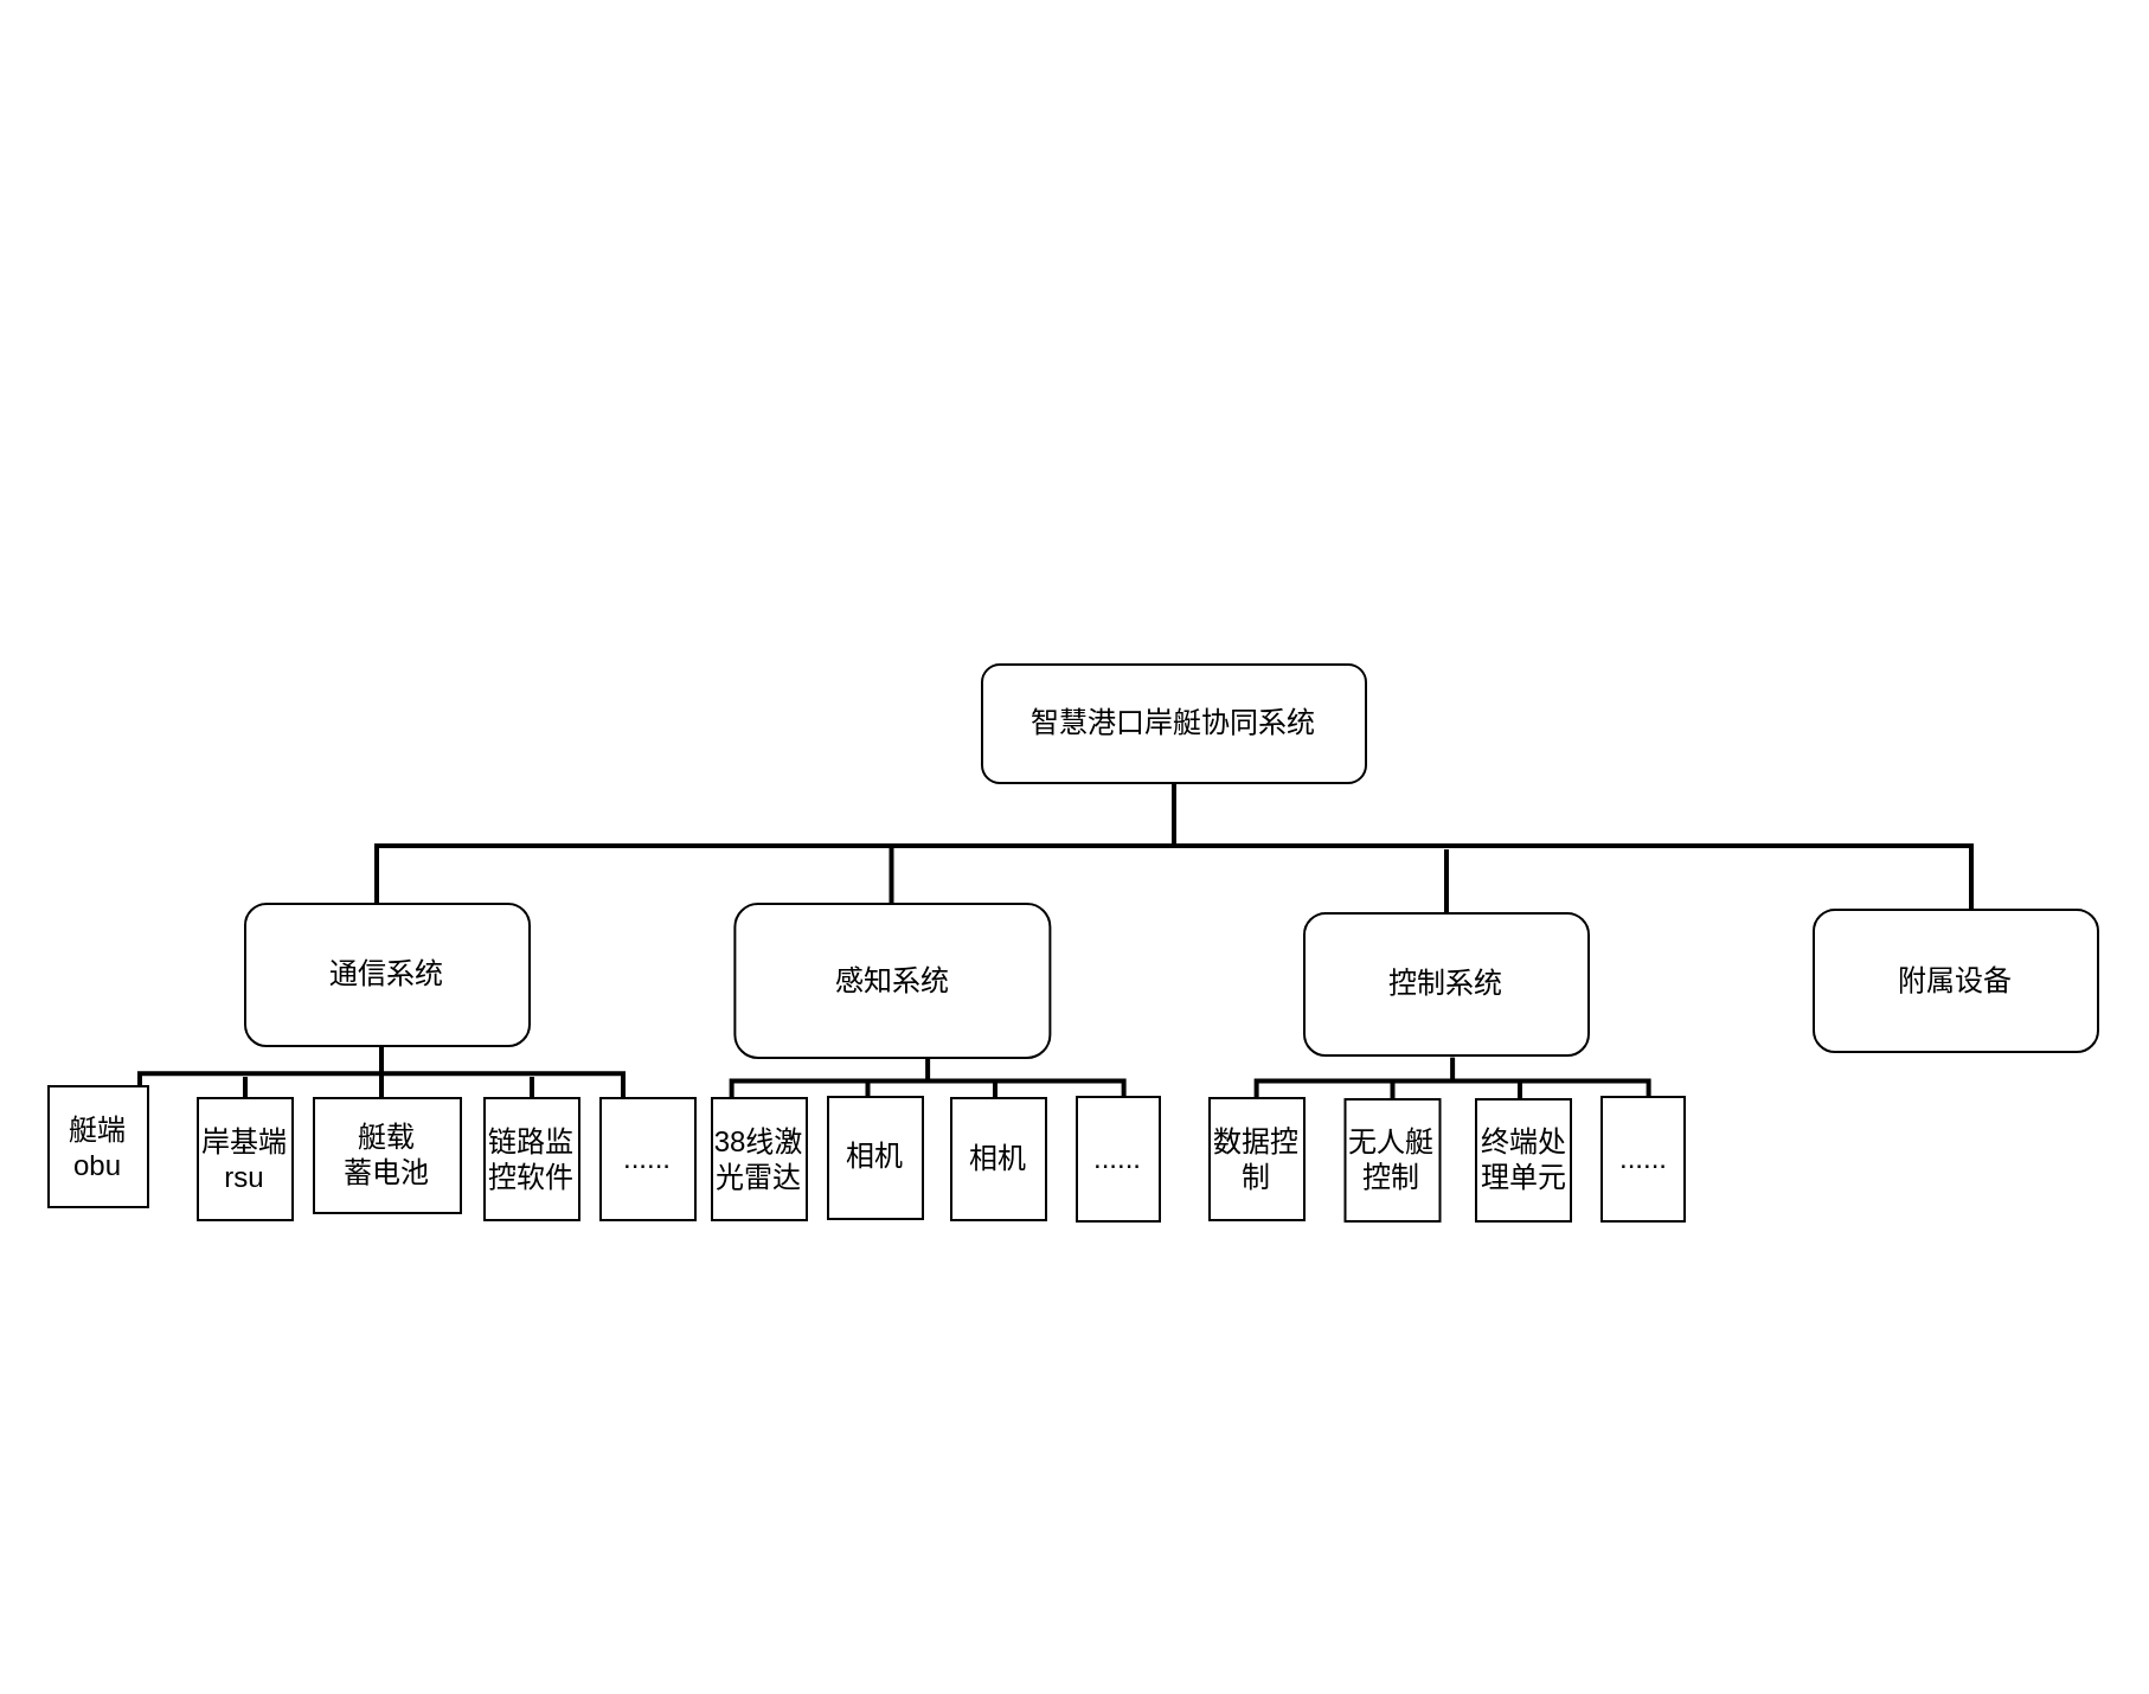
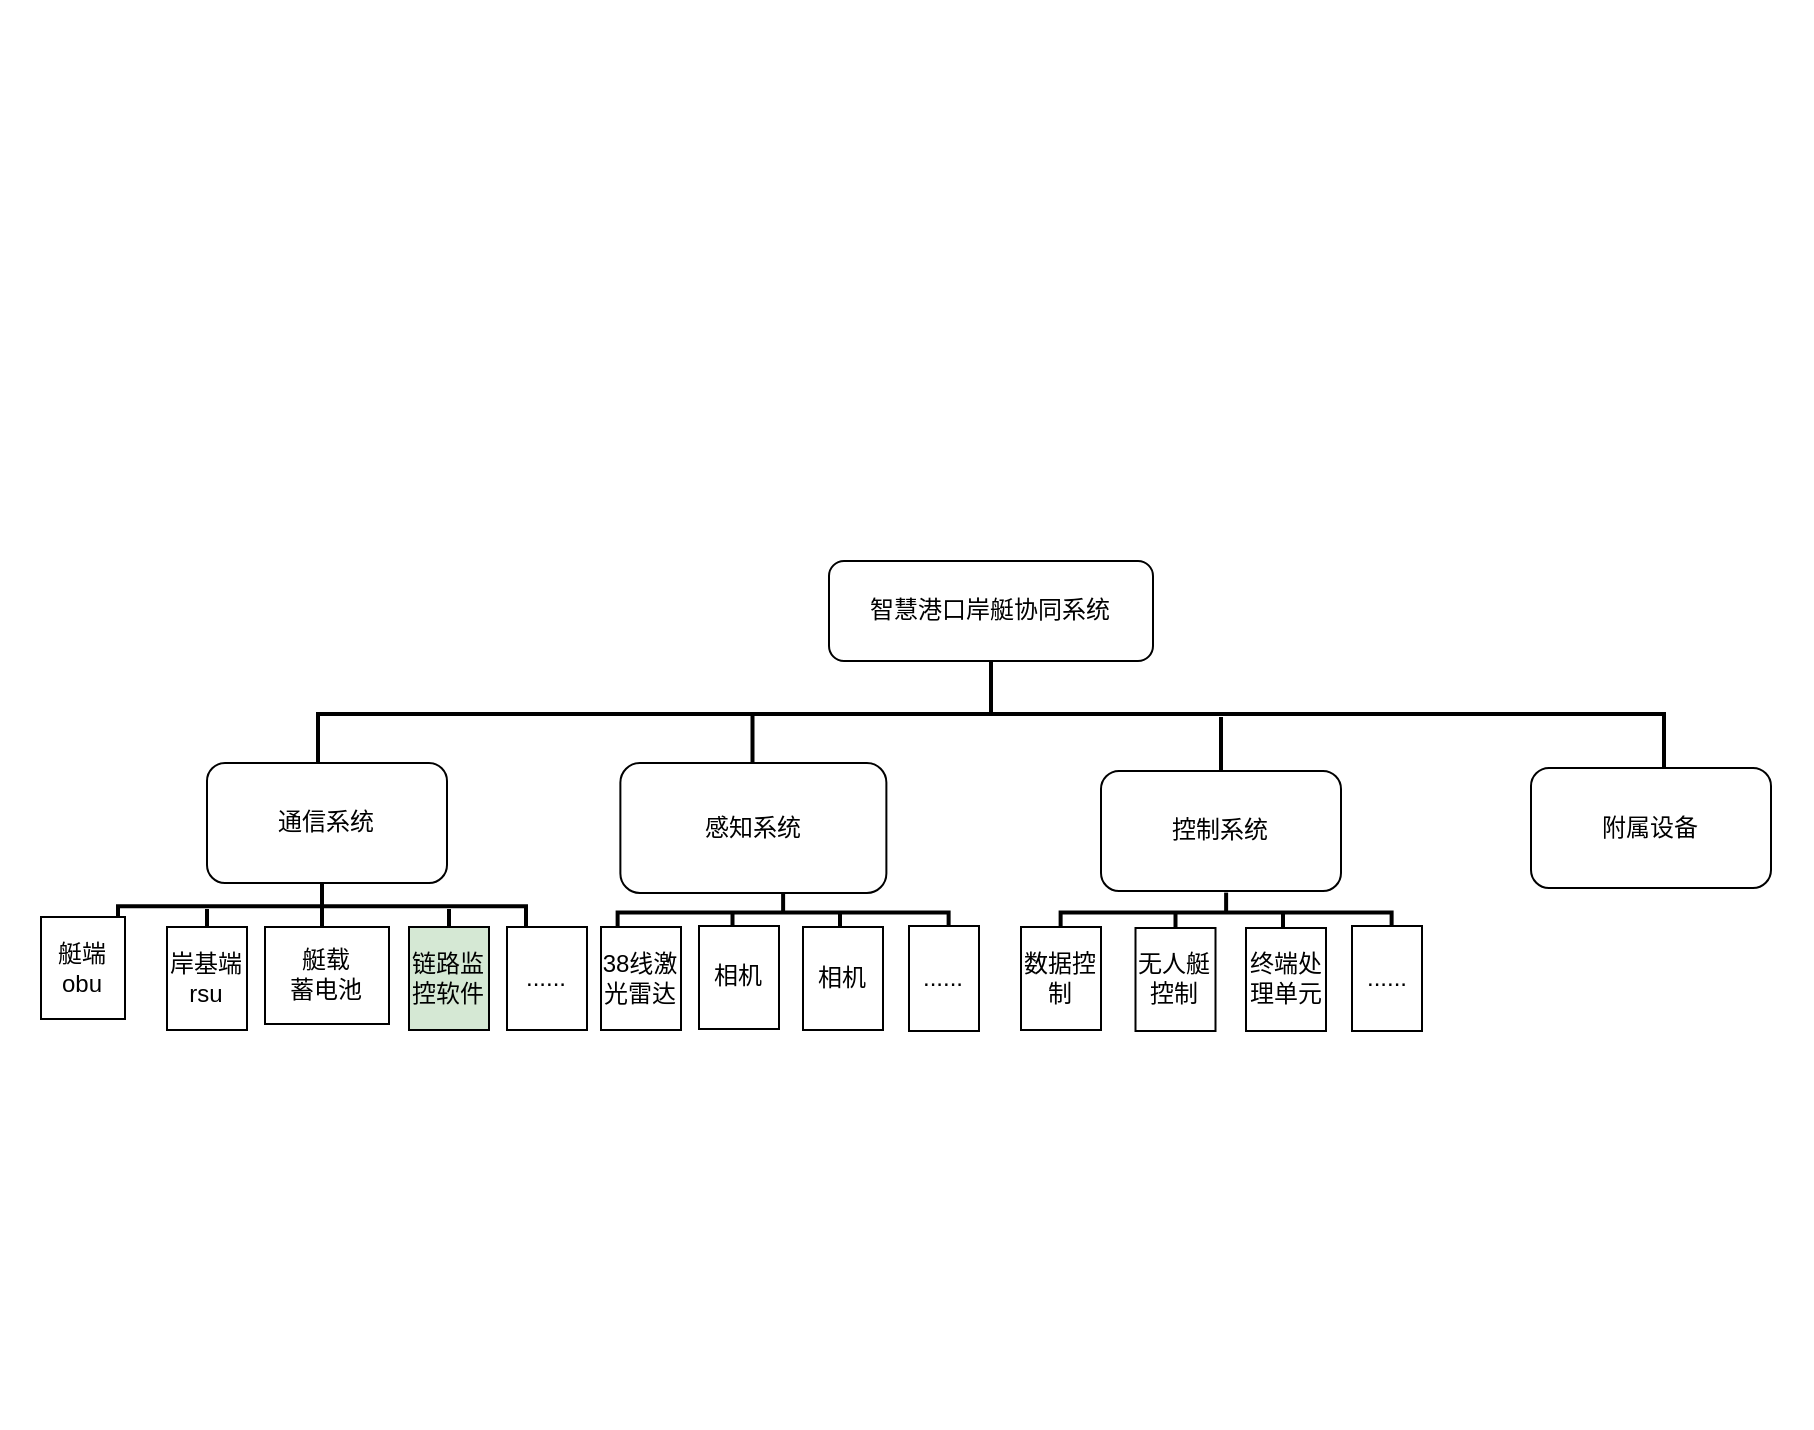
- <mxCell id="17" value="链路监控软件" style="rounded=0;whiteSpace=wrap;html=1;" parent="1" vertex="1"><mxGeometry x="204" y="463" width="40" height="51.5" as="geometry" /></mxCell>
+ <mxCell id="17" value="链路监控软件" style="rounded=0;whiteSpace=wrap;html=1;fillColor=#d5e8d4;" parent="1" vertex="1"><mxGeometry x="204" y="463" width="40" height="51.5" as="geometry" /></mxCell>
